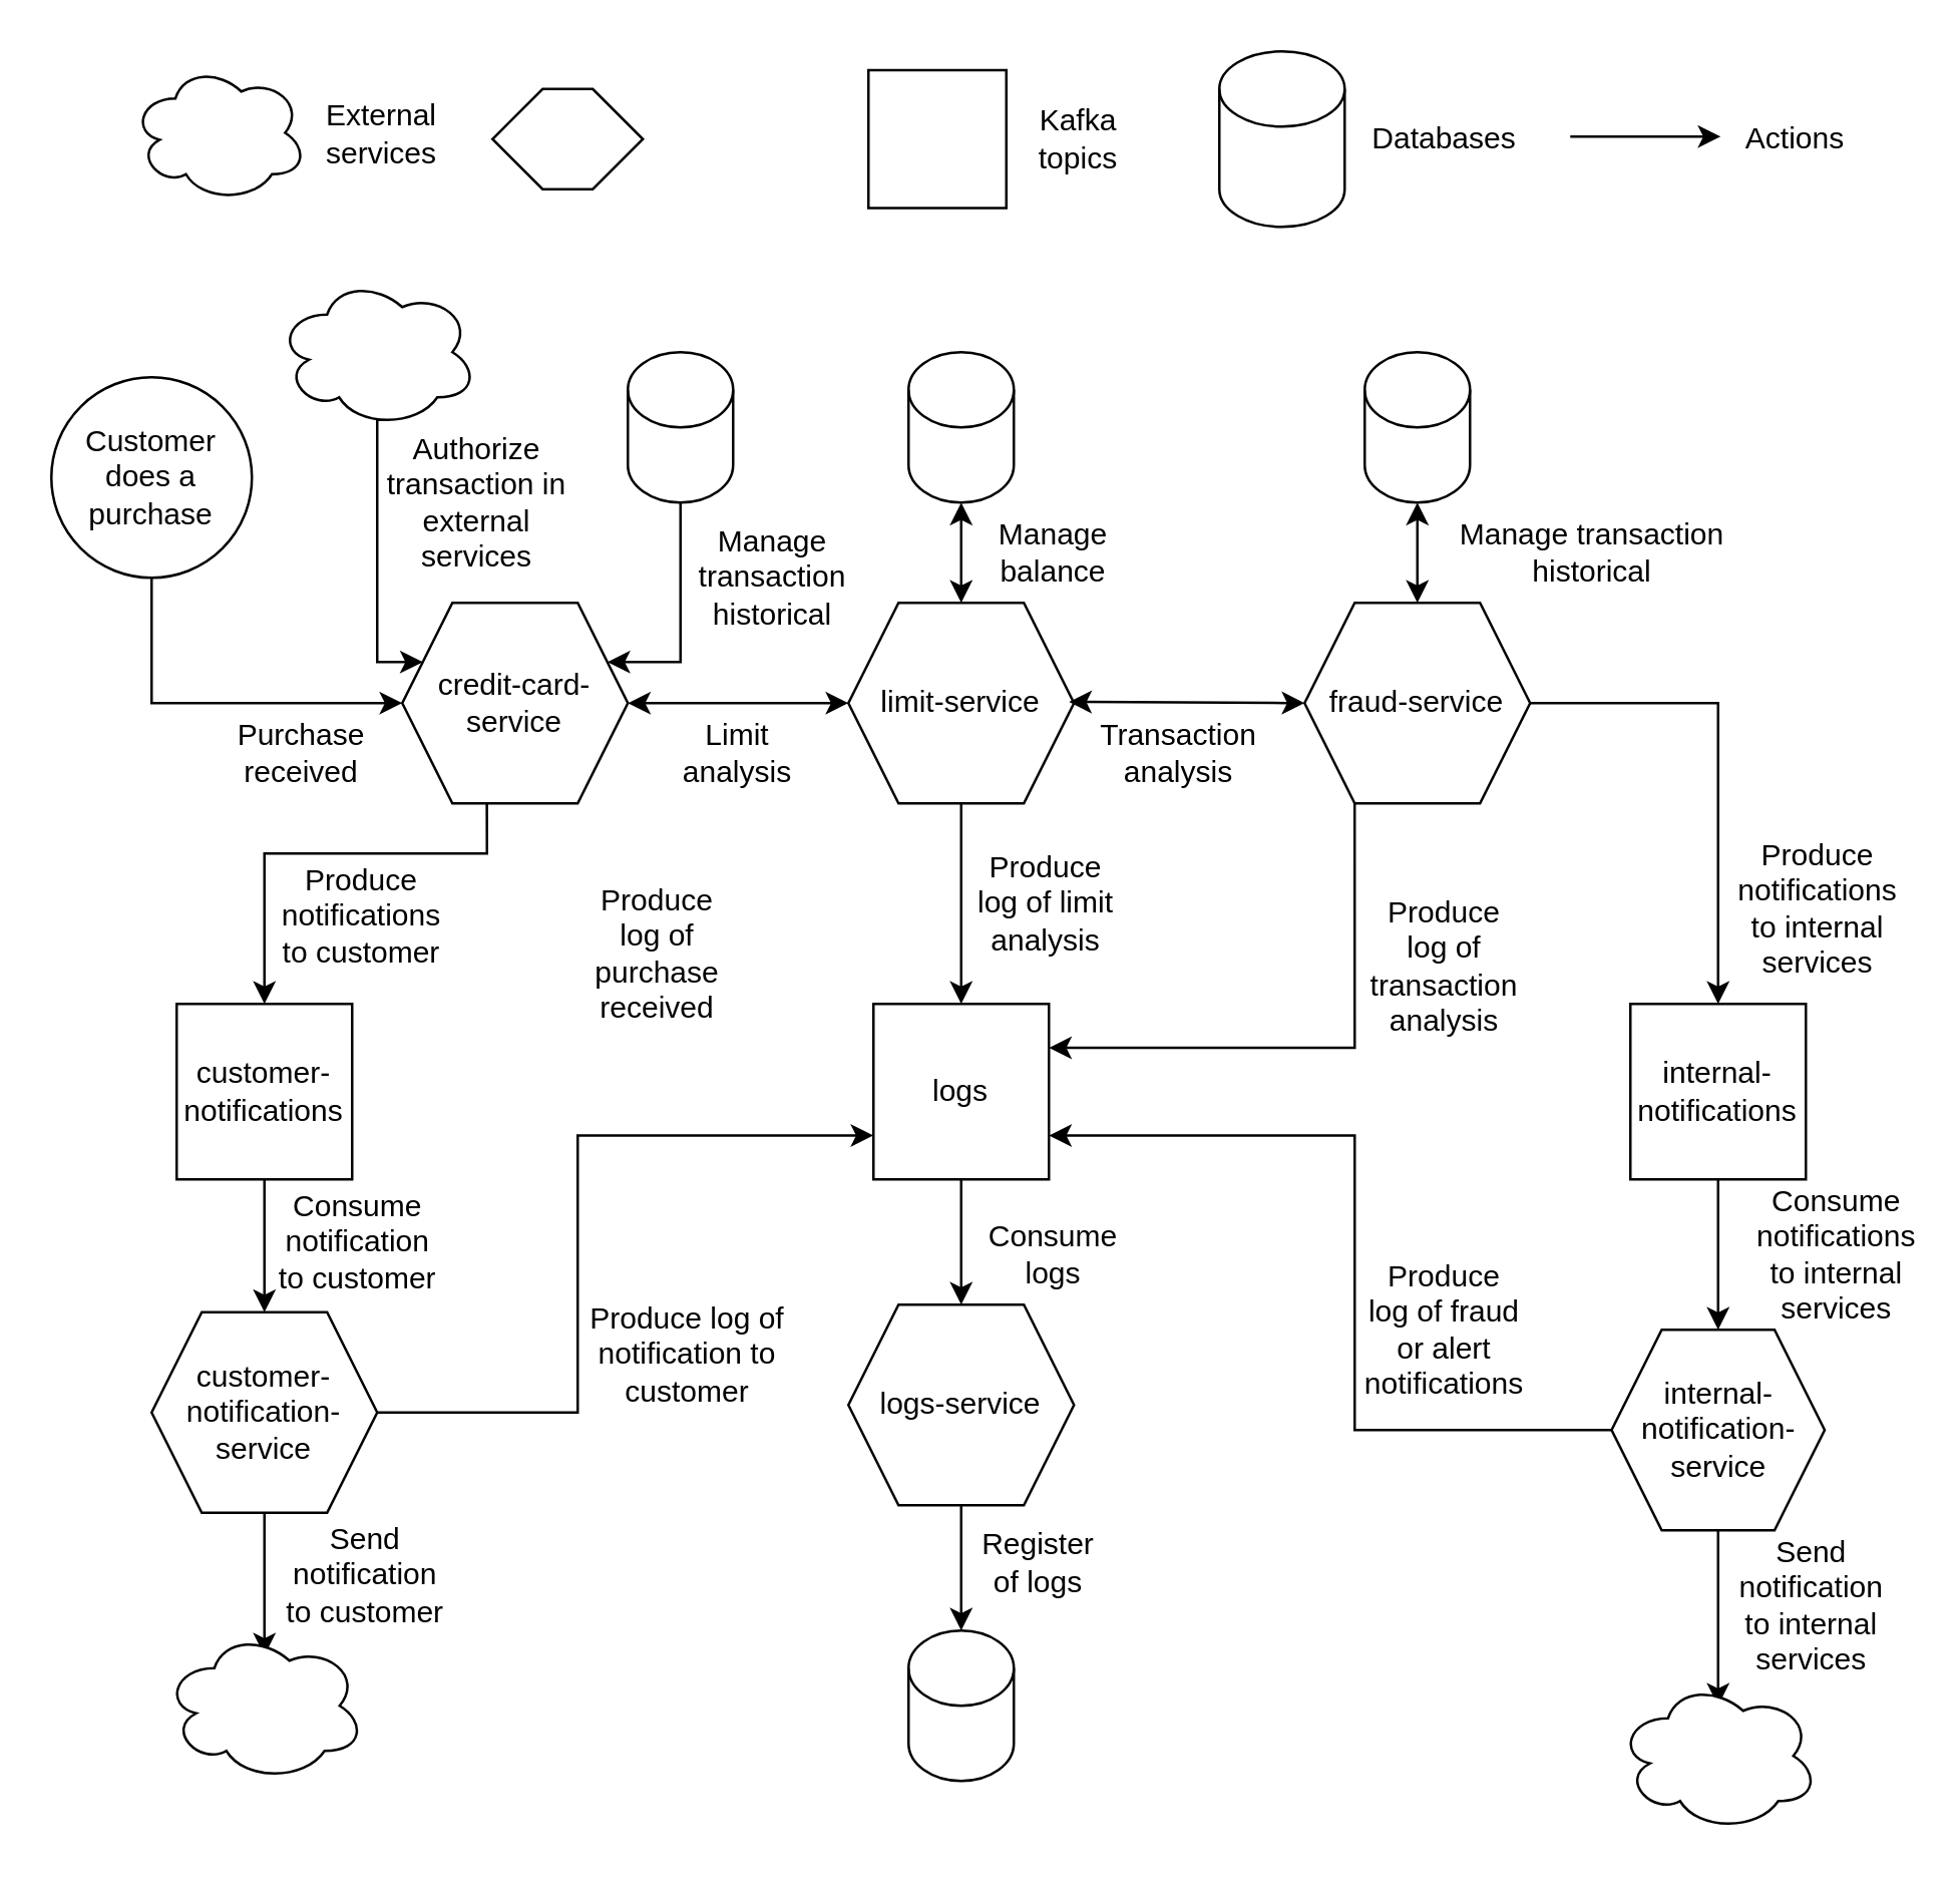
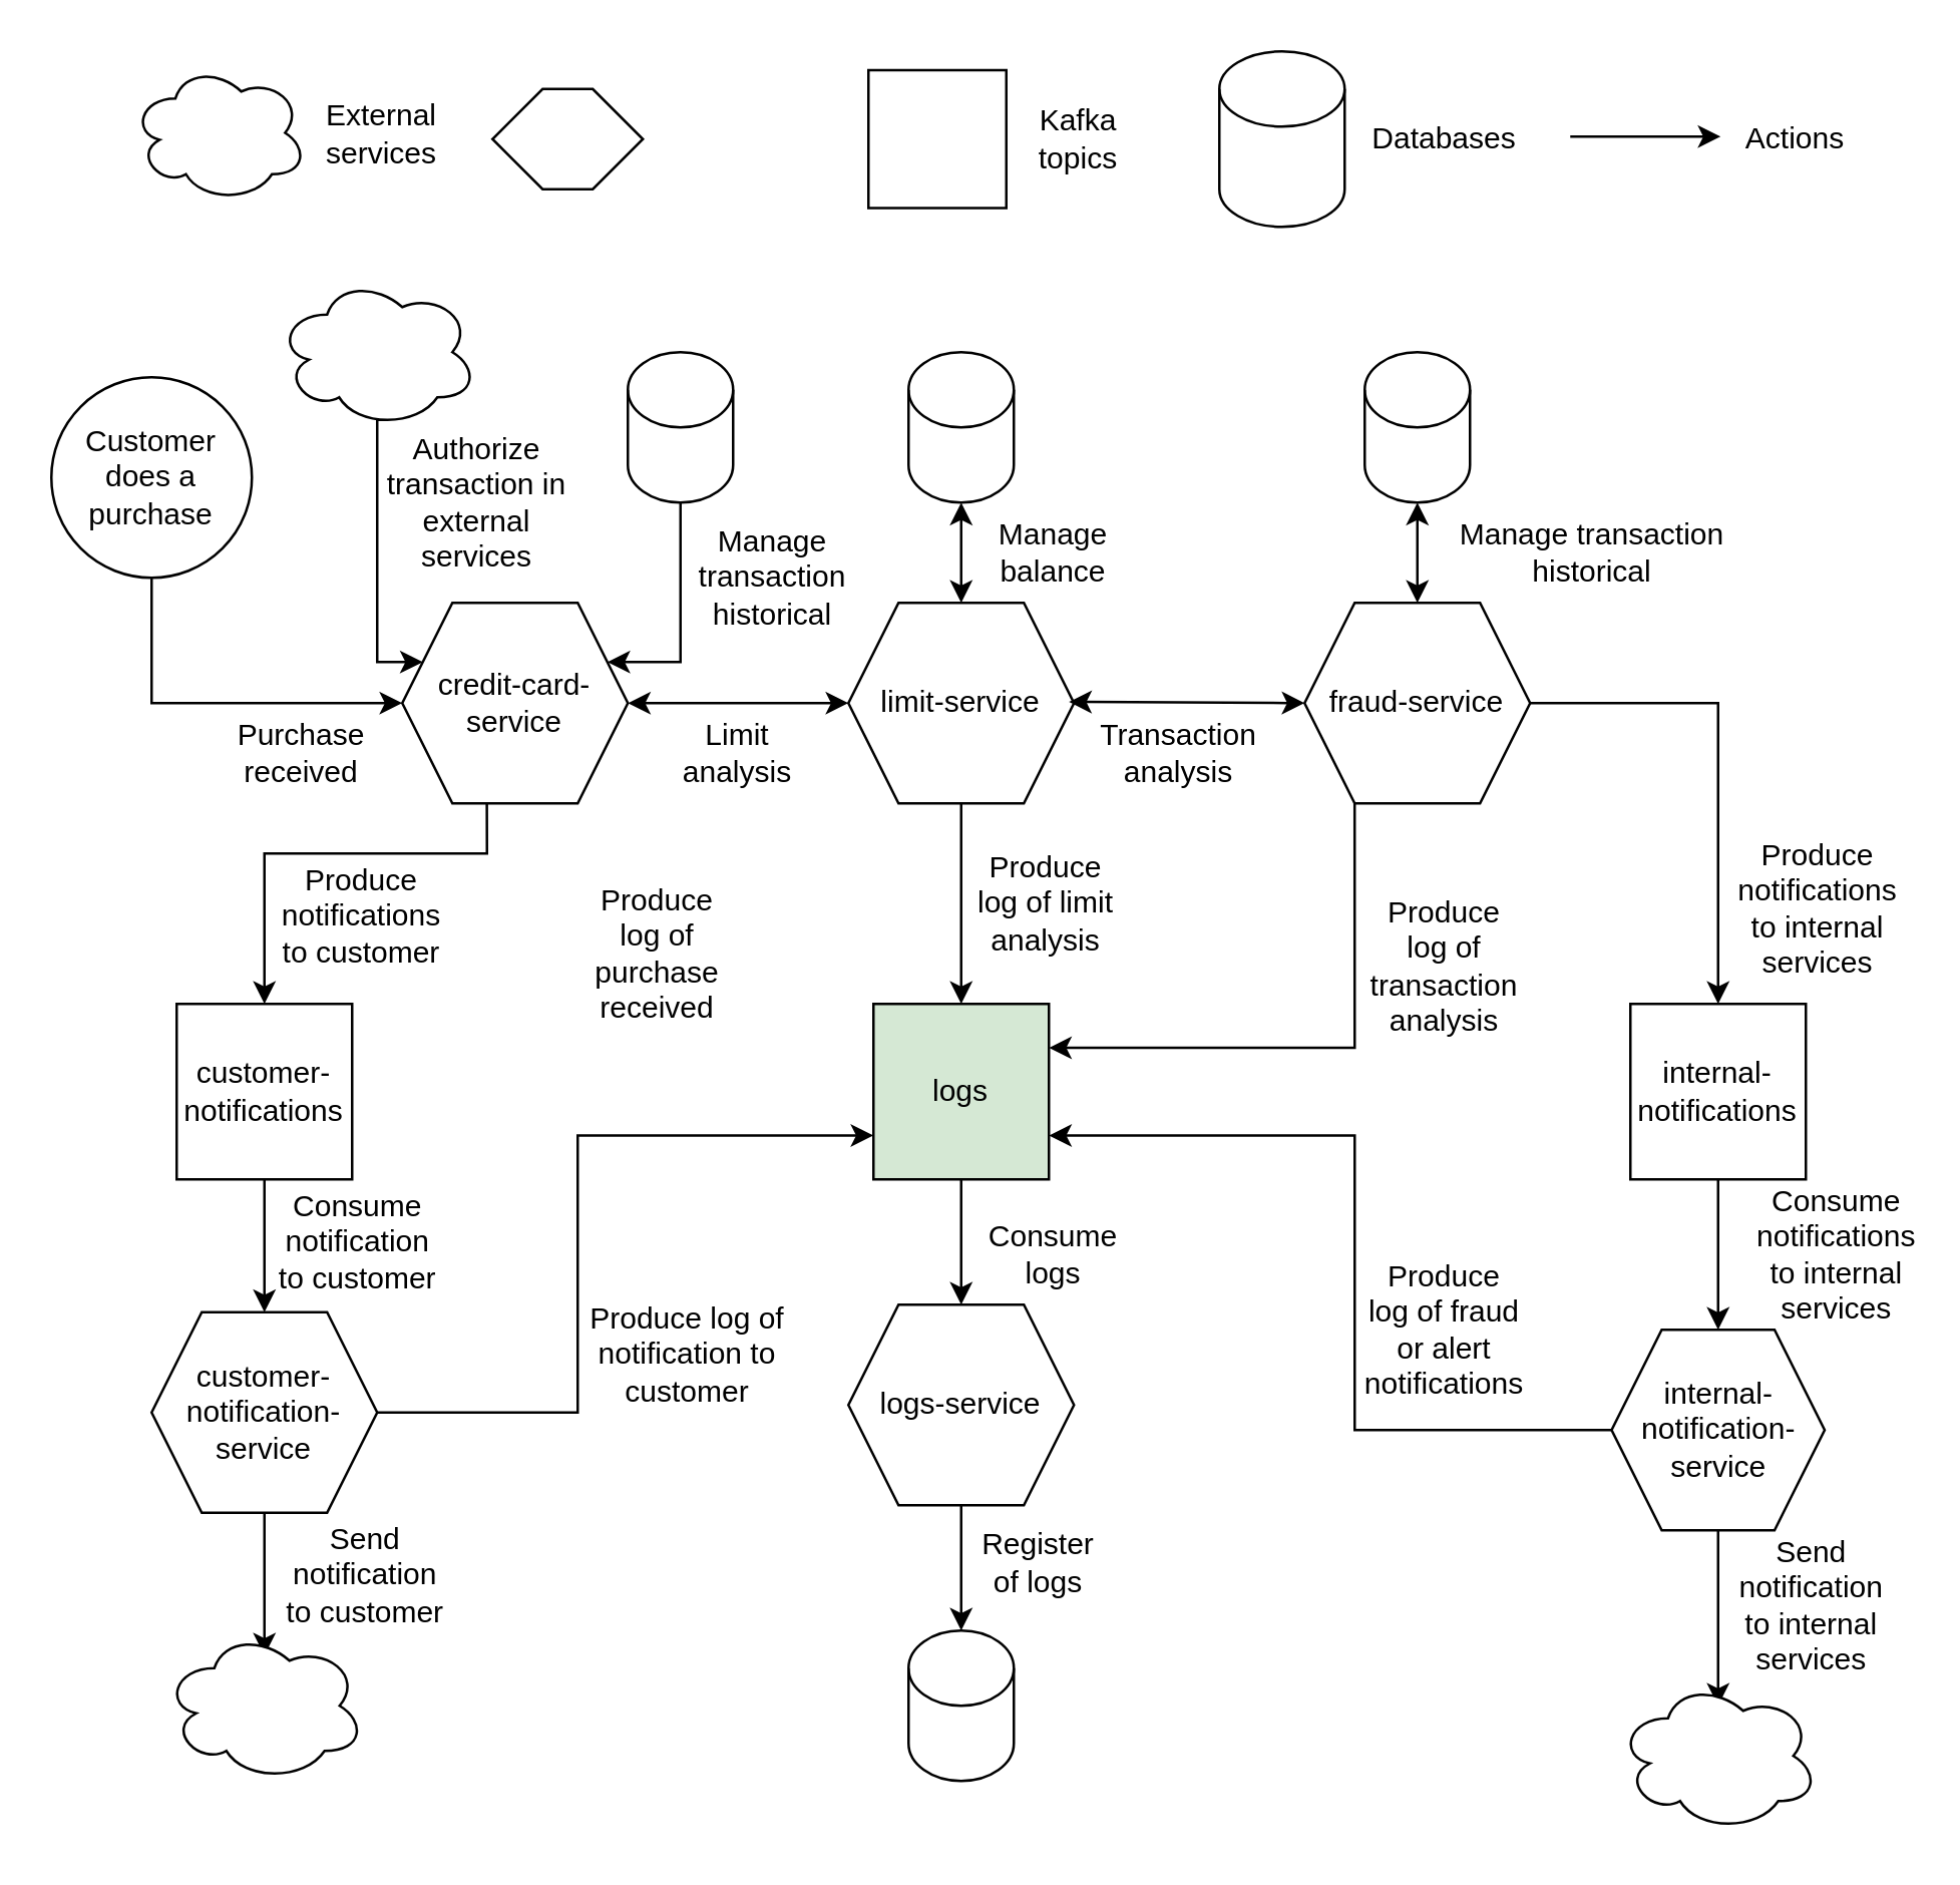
- <mxCell id="19" value="logs" style="whiteSpace=wrap;html=1;aspect=fixed;" vertex="1" parent="1"><mxGeometry x="348" y="400" width="70" height="70" as="geometry" /></mxCell>
+ <mxCell id="19" value="logs" style="whiteSpace=wrap;html=1;aspect=fixed;fillColor=#d5e8d4;" vertex="1" parent="1"><mxGeometry x="348" y="400" width="70" height="70" as="geometry" /></mxCell>
